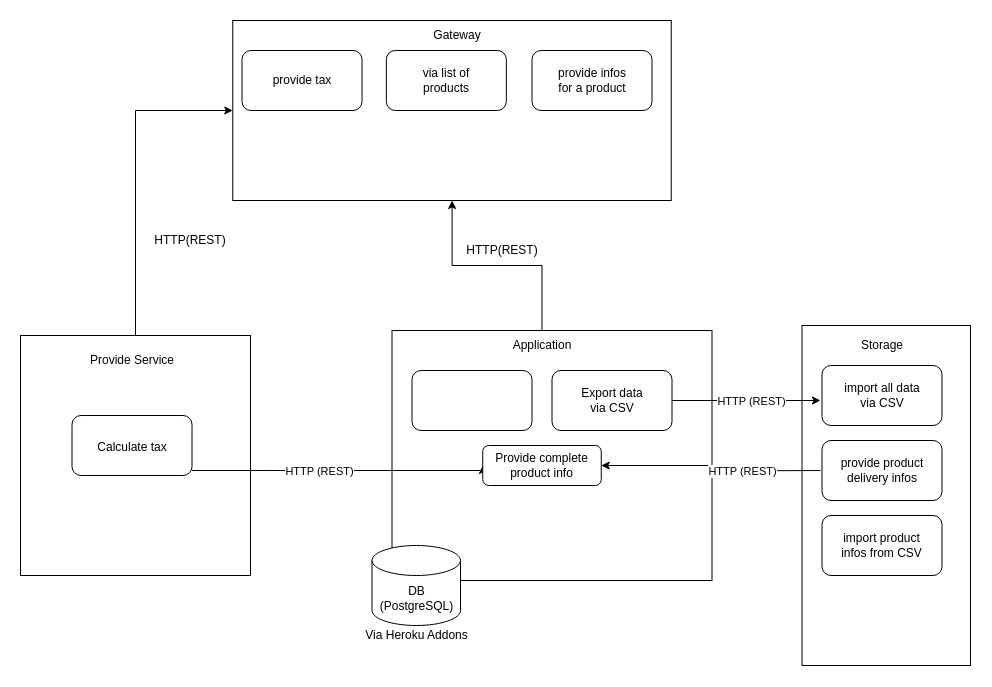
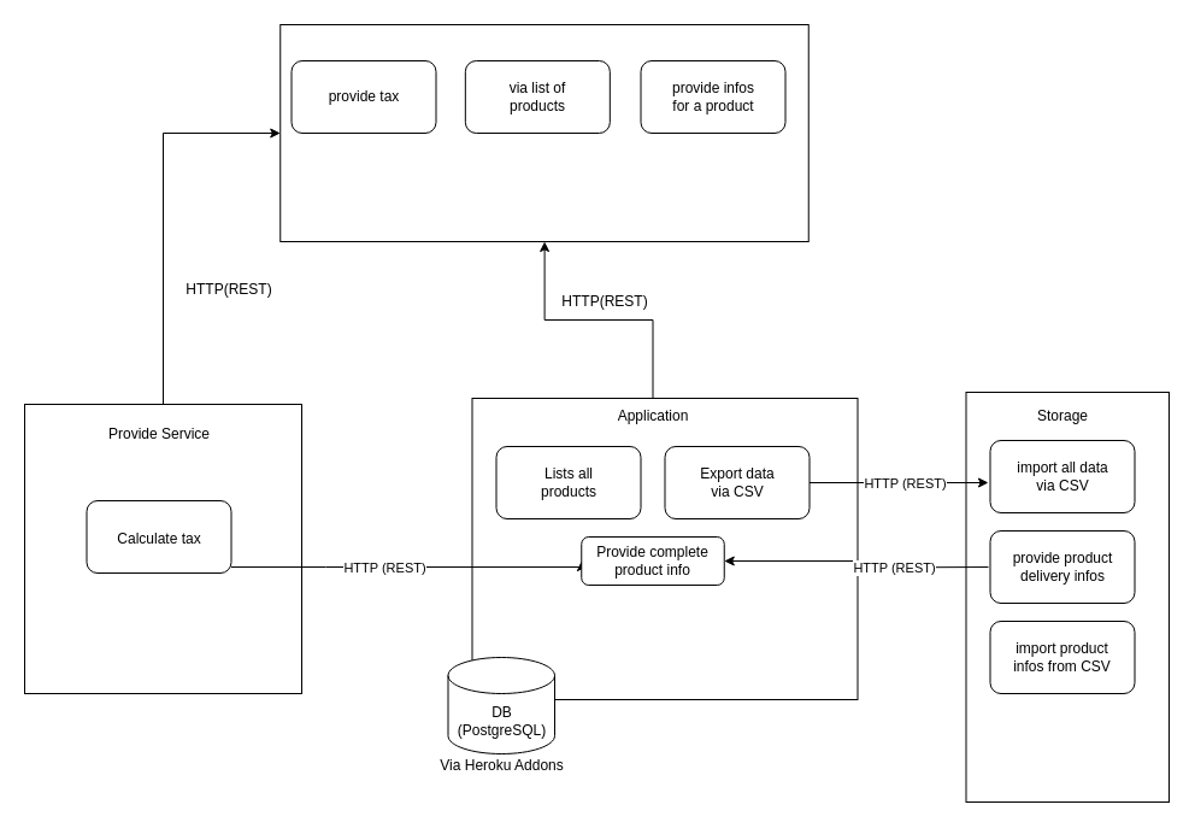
- <mxCell id="6" value="Gateway" style="text;html=1;strokeColor=none;fillColor=none;align=center;verticalAlign=middle;whiteSpace=wrap;rounded=0;" parent="1" vertex="1"><mxGeometry x="426.5" y="20" width="60" height="30" as="geometry" /></mxCell>
+ <mxCell id="18" value="Lists all products" style="text;html=1;strokeColor=none;fillColor=none;align=center;verticalAlign=middle;whiteSpace=wrap;rounded=0;" parent="1" vertex="1"><mxGeometry x="431.5" y="385" width="80" height="30" as="geometry" /></mxCell>
